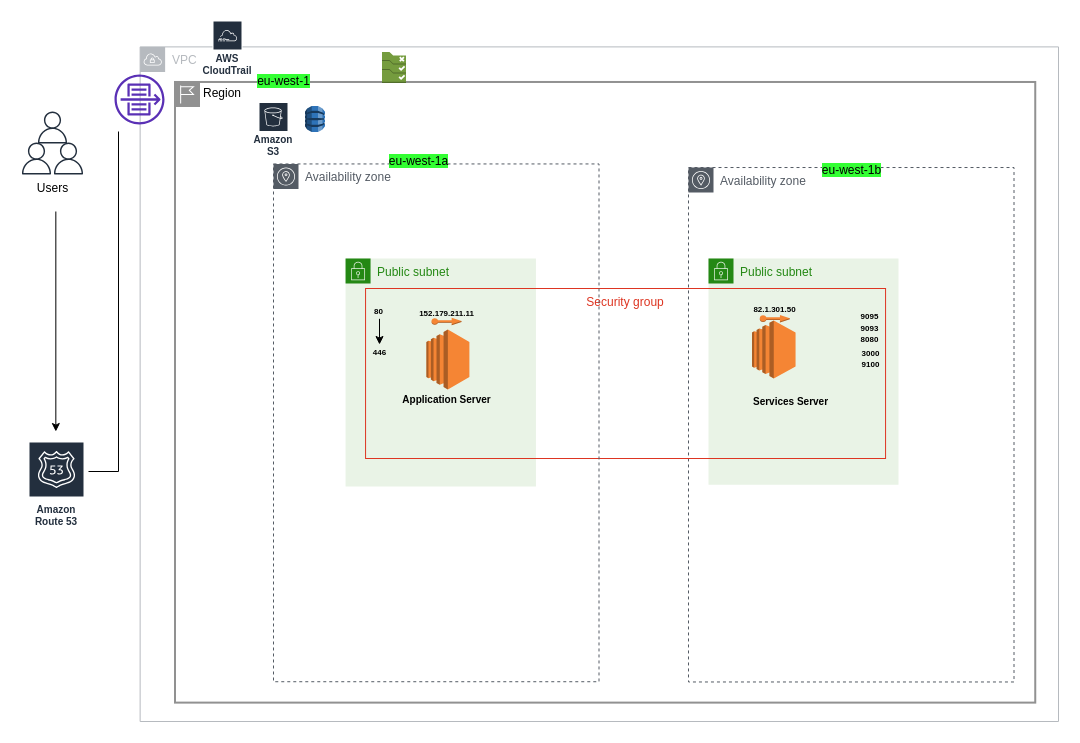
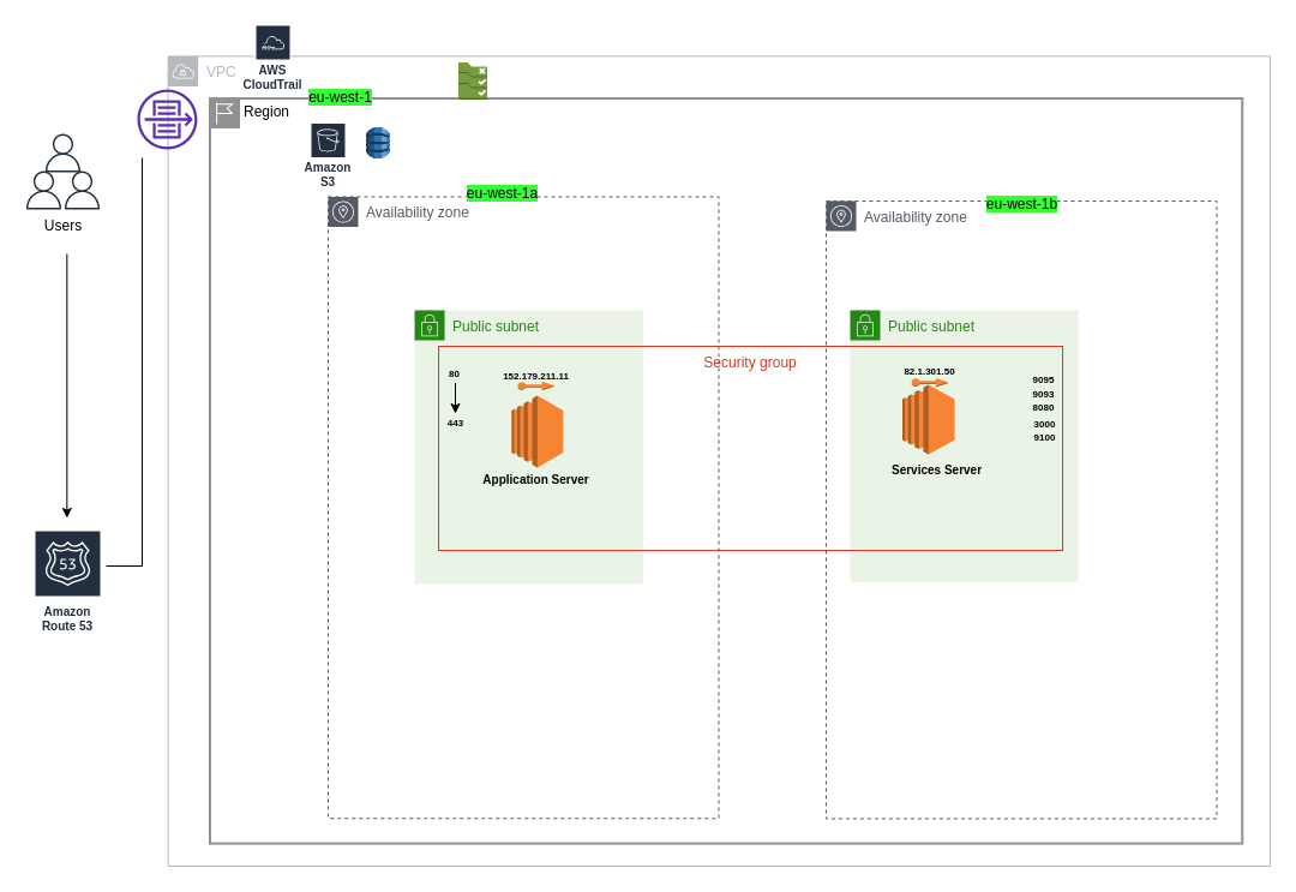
- <mxCell id="40" value="&lt;b&gt;&lt;font style=&quot;font-size: 8px&quot;&gt;446&lt;/font&gt;&lt;/b&gt;" style="text;html=1;resizable=0;autosize=1;align=center;verticalAlign=middle;points=[];fillColor=none;strokeColor=none;rounded=0;" parent="1" vertex="1"><mxGeometry x="363.997" y="341.334" width="30" height="20" as="geometry" /></mxCell>
+ <mxCell id="40" value="&lt;b&gt;&lt;font style=&quot;font-size: 8px&quot;&gt;443&lt;/font&gt;&lt;/b&gt;" style="text;html=1;resizable=0;autosize=1;align=center;verticalAlign=middle;points=[];fillColor=none;strokeColor=none;rounded=0;" parent="1" vertex="1"><mxGeometry x="363.997" y="341.334" width="30" height="20" as="geometry" /></mxCell>
- <mxCell id="23" value="&lt;b&gt;&lt;font style=&quot;font-size: 10px&quot;&gt;Services Server&lt;/font&gt;&lt;/b&gt;" style="text;html=1;resizable=0;autosize=1;align=center;verticalAlign=middle;points=[];fillColor=none;strokeColor=none;rounded=0;" parent="15" vertex="1"><mxGeometry x="399.997" y="133.004" width="90" height="20" as="geometry" /></mxCell>
+ <mxCell id="23" value="&lt;b&gt;&lt;font style=&quot;font-size: 10px&quot;&gt;Services Server&lt;/font&gt;&lt;/b&gt;" style="text;html=1;resizable=0;autosize=1;align=center;verticalAlign=middle;points=[];fillColor=none;strokeColor=none;rounded=0;" parent="15" vertex="1"><mxGeometry x="389.997" y="123.004" width="90" height="20" as="geometry" /></mxCell>
